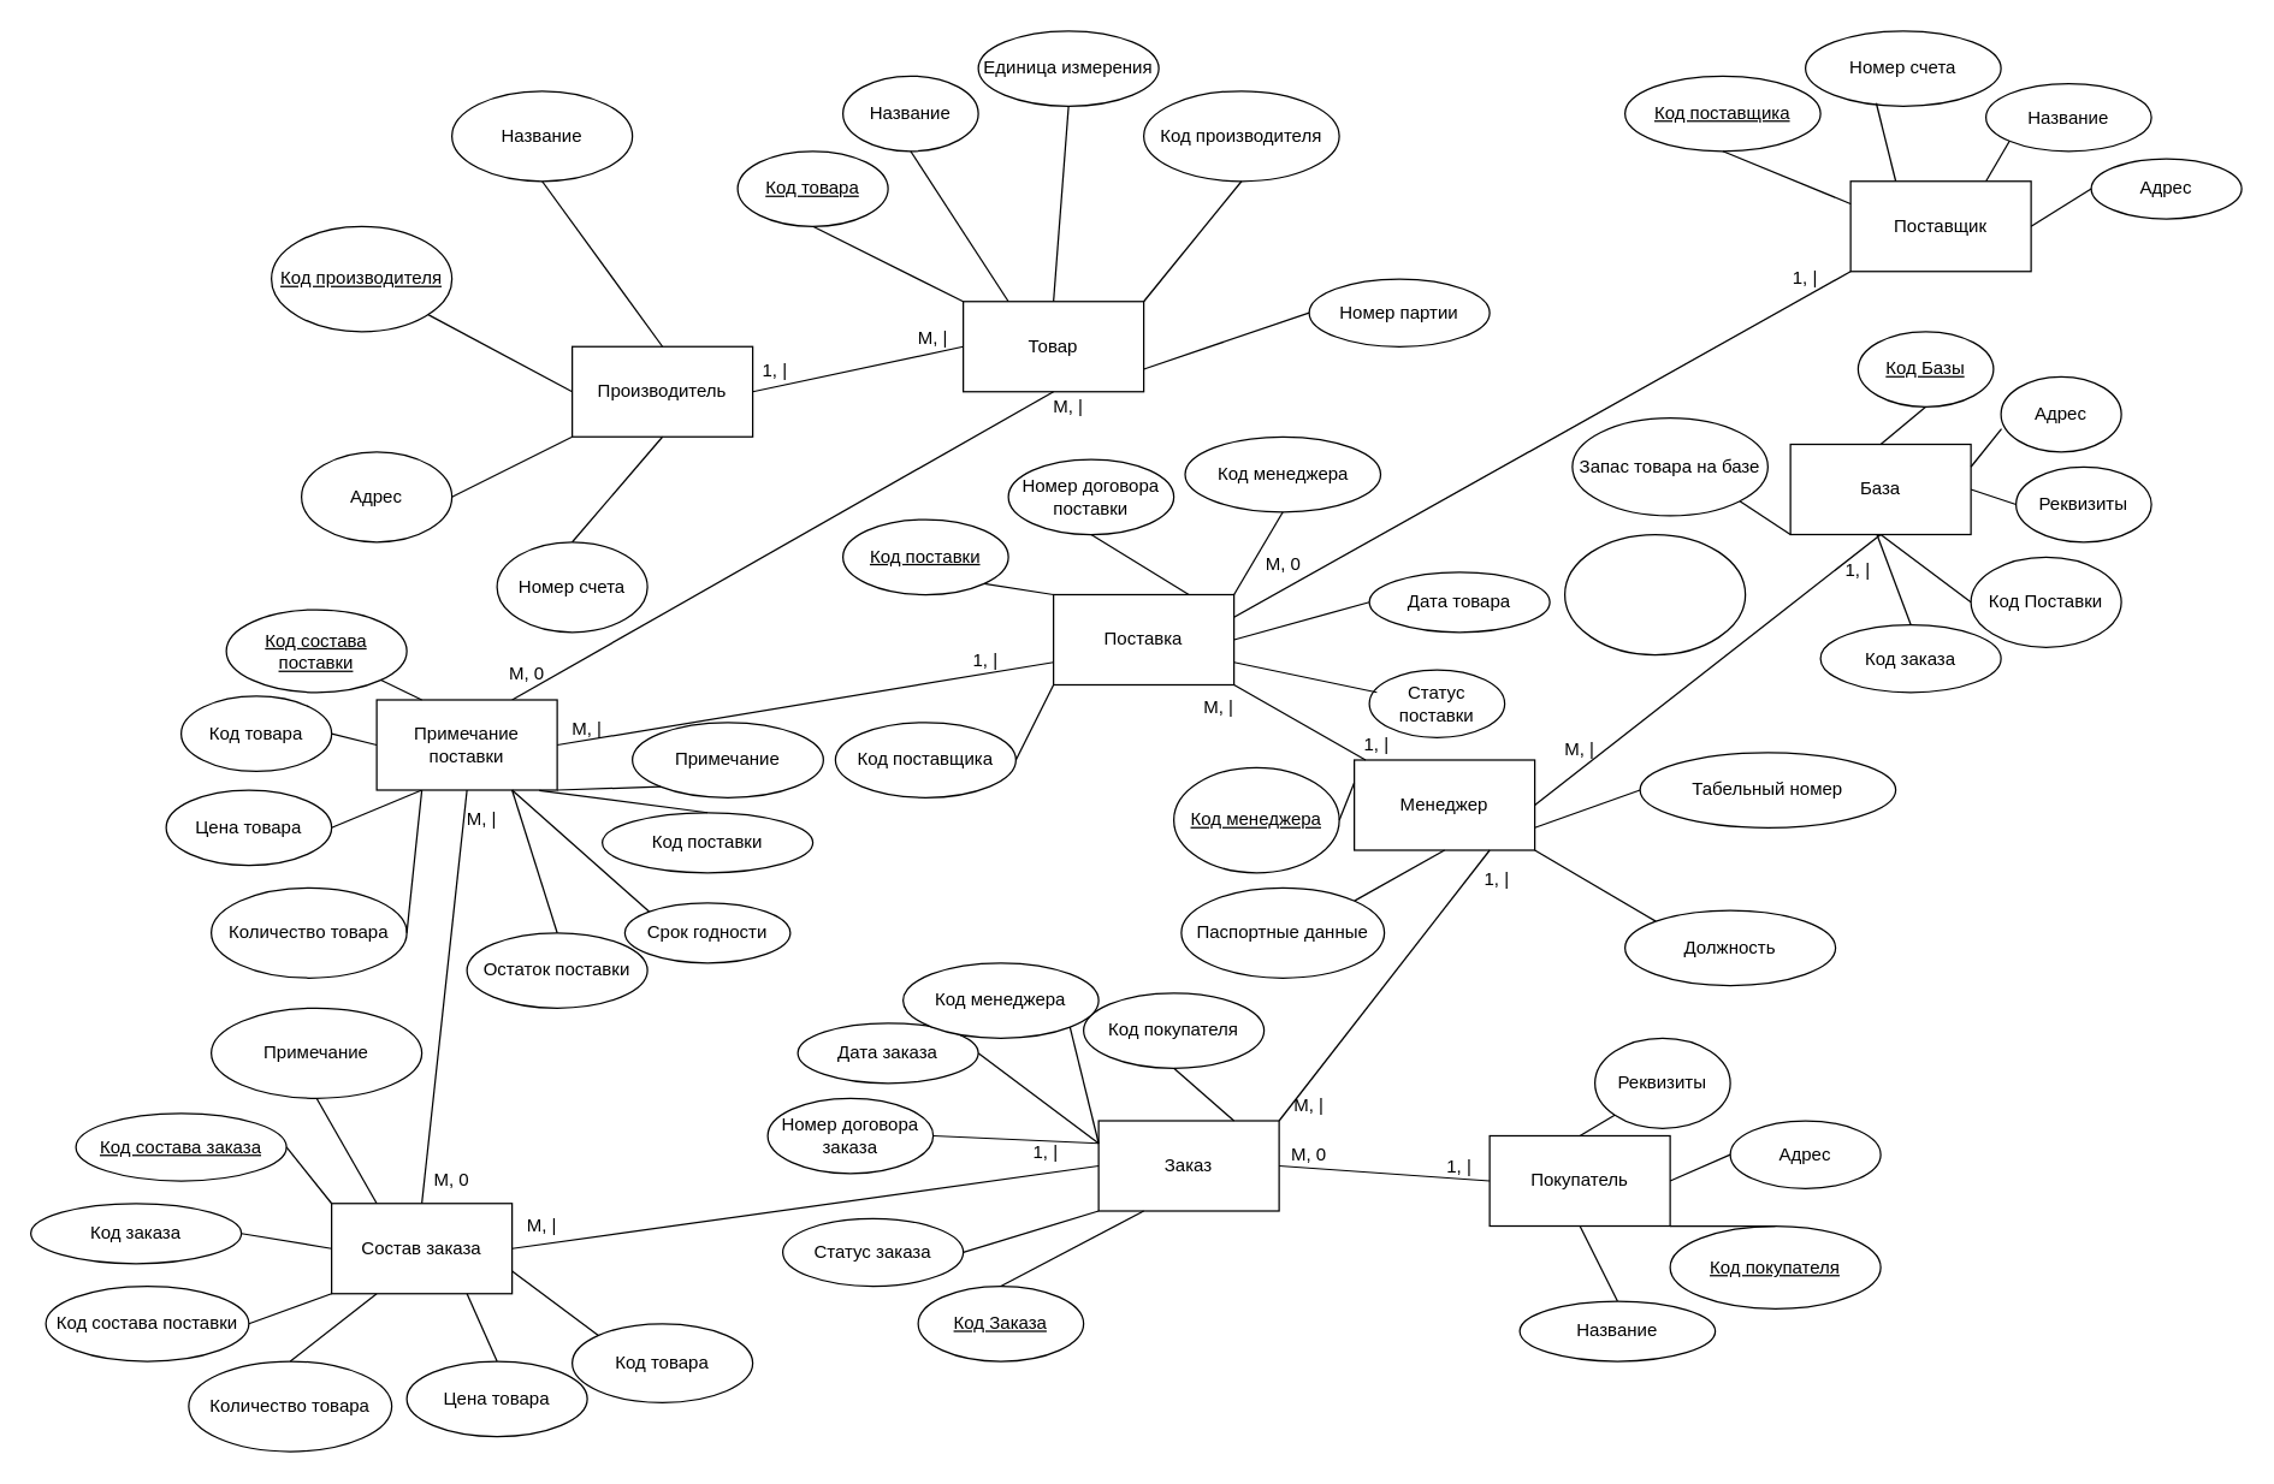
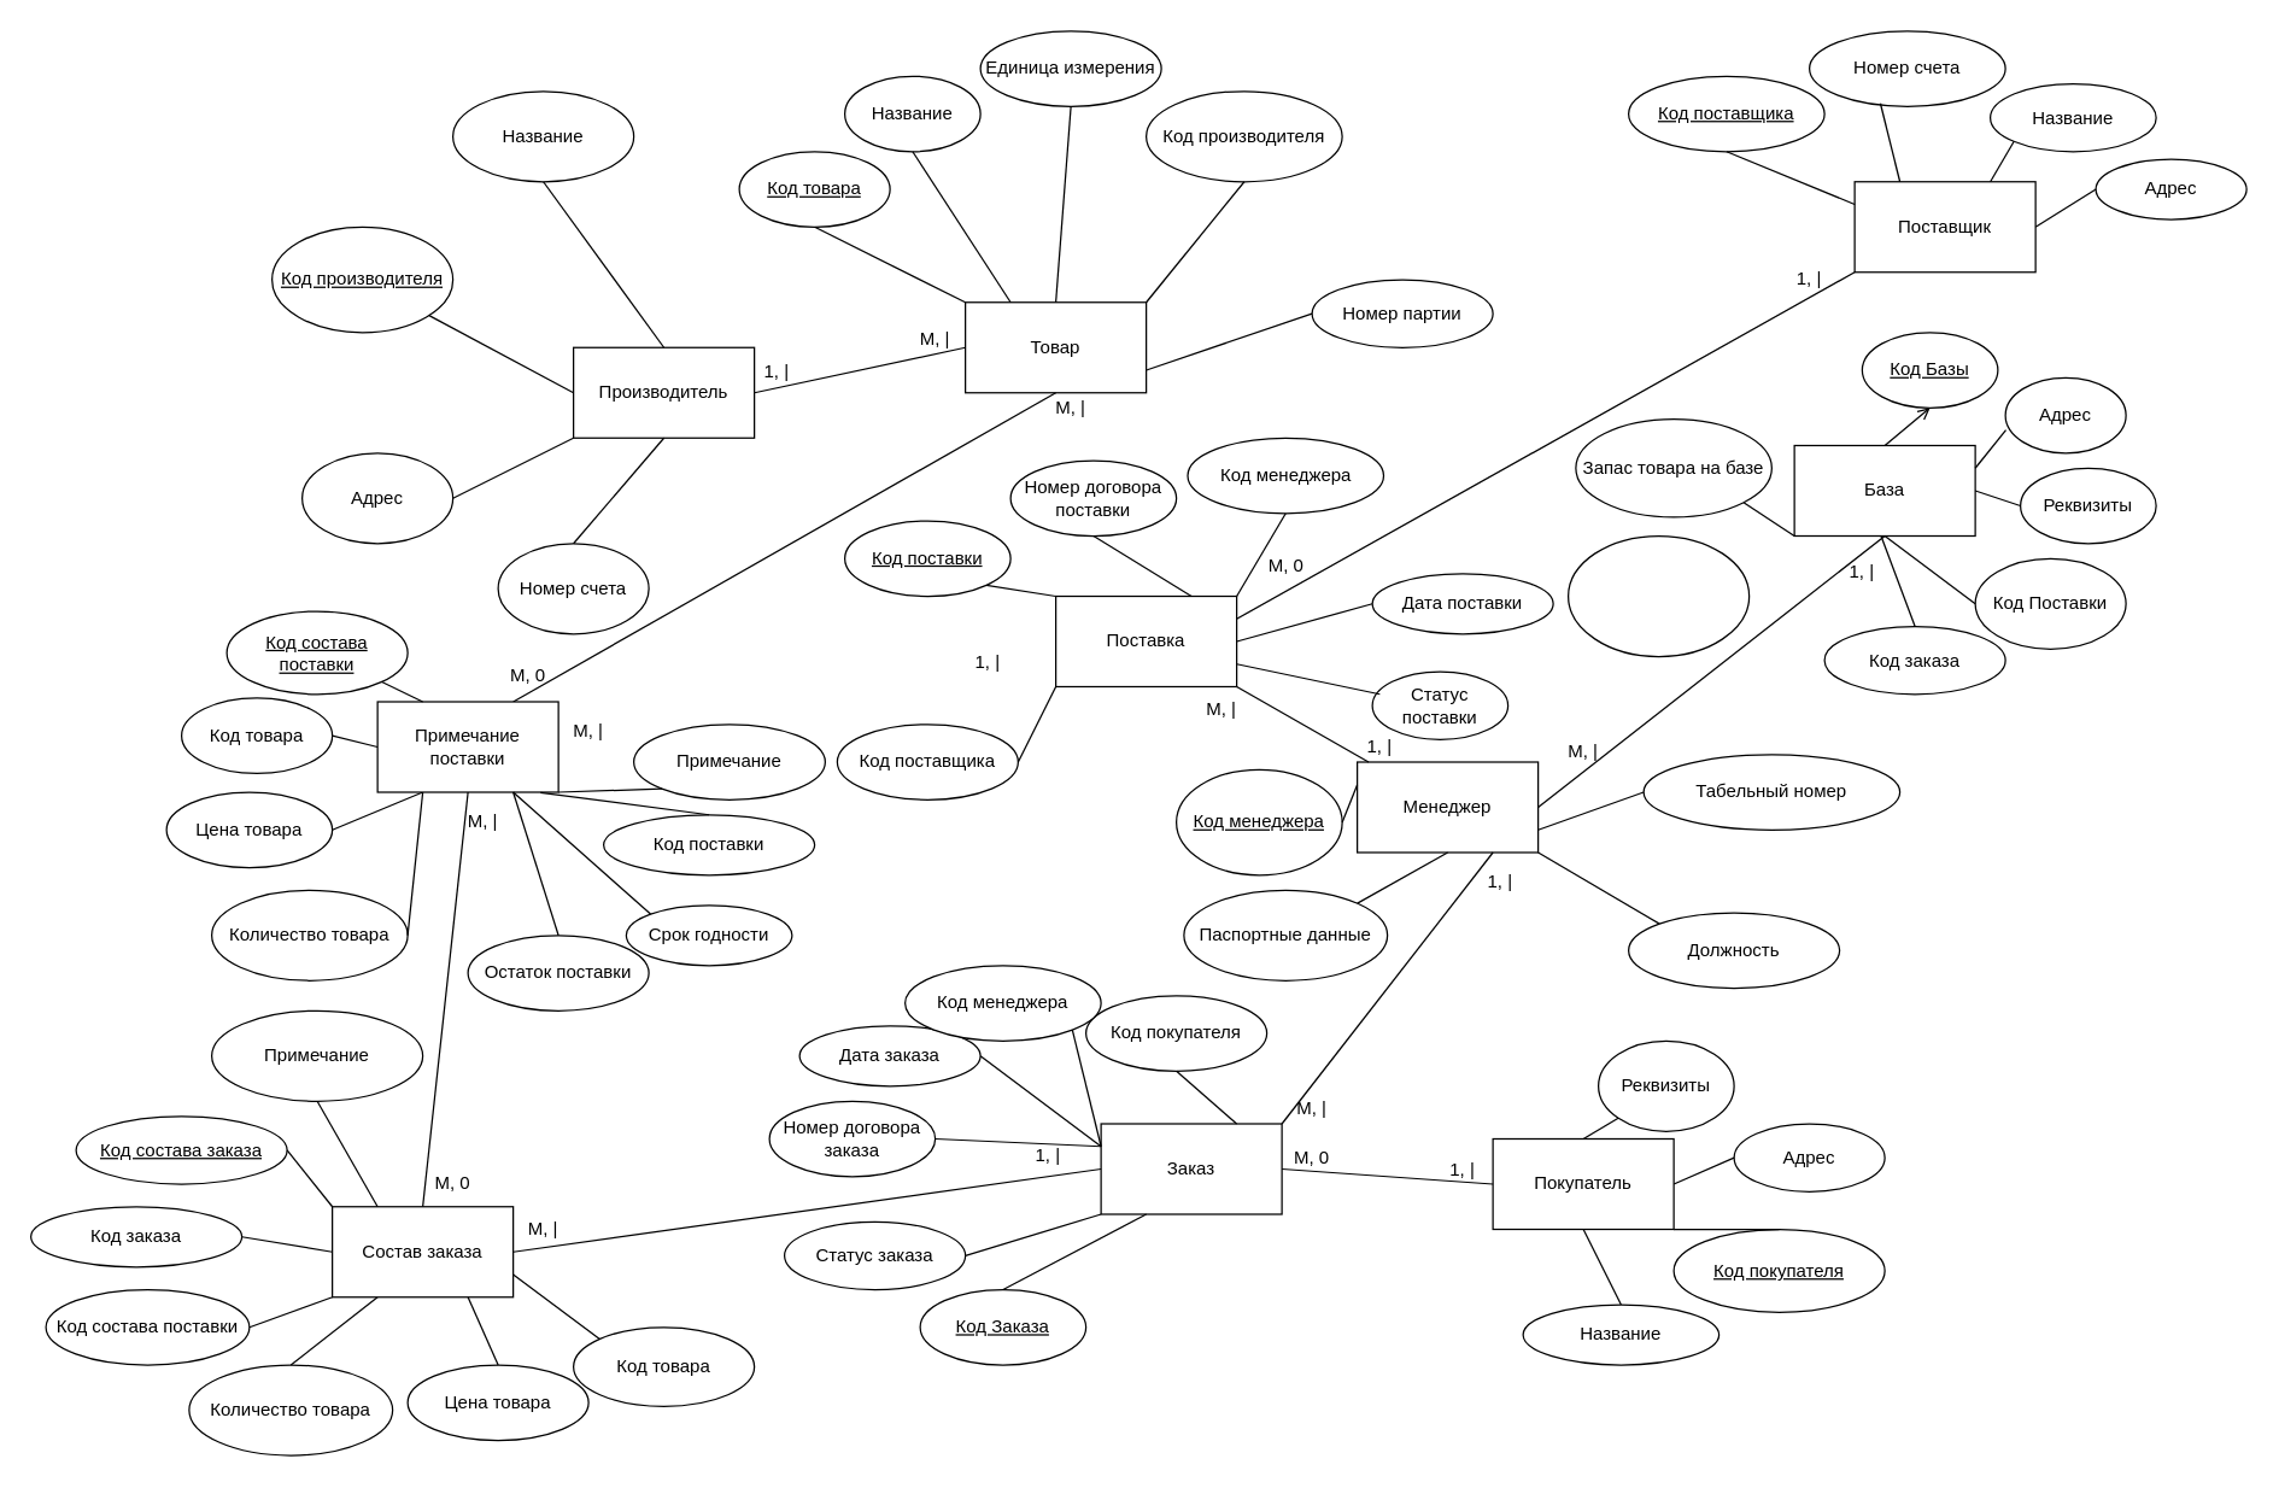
- <mxCell id="60" value="" style="endArrow=none;html=1;rounded=0;entryX=0.5;entryY=1;entryDx=0;entryDy=0;exitX=0.5;exitY=0;exitDx=0;exitDy=0;" parent="1" source="6" target="51" edge="1"><mxGeometry width="50" height="50" relative="1" as="geometry"><mxPoint x="1160" y="440" as="sourcePoint" /><mxPoint x="1210" y="390" as="targetPoint" /></mxGeometry></mxCell>
+ <mxCell id="60" value="" style="endArrow=open;html=1;rounded=0;entryX=0.5;entryY=1;entryDx=0;entryDy=0;exitX=0.5;exitY=0;exitDx=0;exitDy=0;" parent="1" source="6" target="51" edge="1"><mxGeometry width="50" height="50" relative="1" as="geometry"><mxPoint x="1160" y="440" as="sourcePoint" /><mxPoint x="1210" y="390" as="targetPoint" /></mxGeometry></mxCell>
- <mxCell id="40" value="Дата товара" style="ellipse;whiteSpace=wrap;html=1;" parent="1" vertex="1"><mxGeometry x="910" y="380" width="120" height="40" as="geometry" /></mxCell>
+ <mxCell id="40" value="Дата поставки" style="ellipse;whiteSpace=wrap;html=1;" parent="1" vertex="1"><mxGeometry x="910" y="380" width="120" height="40" as="geometry" /></mxCell>
- <mxCell id="126" value="" style="endArrow=none;html=1;rounded=0;entryX=1;entryY=0.5;entryDx=0;entryDy=0;exitX=0;exitY=0.75;exitDx=0;exitDy=0;" parent="1" source="8" target="124" edge="1"><mxGeometry width="50" height="50" relative="1" as="geometry"><mxPoint x="380" y="600" as="sourcePoint" /><mxPoint x="430" y="550" as="targetPoint" /></mxGeometry></mxCell>
